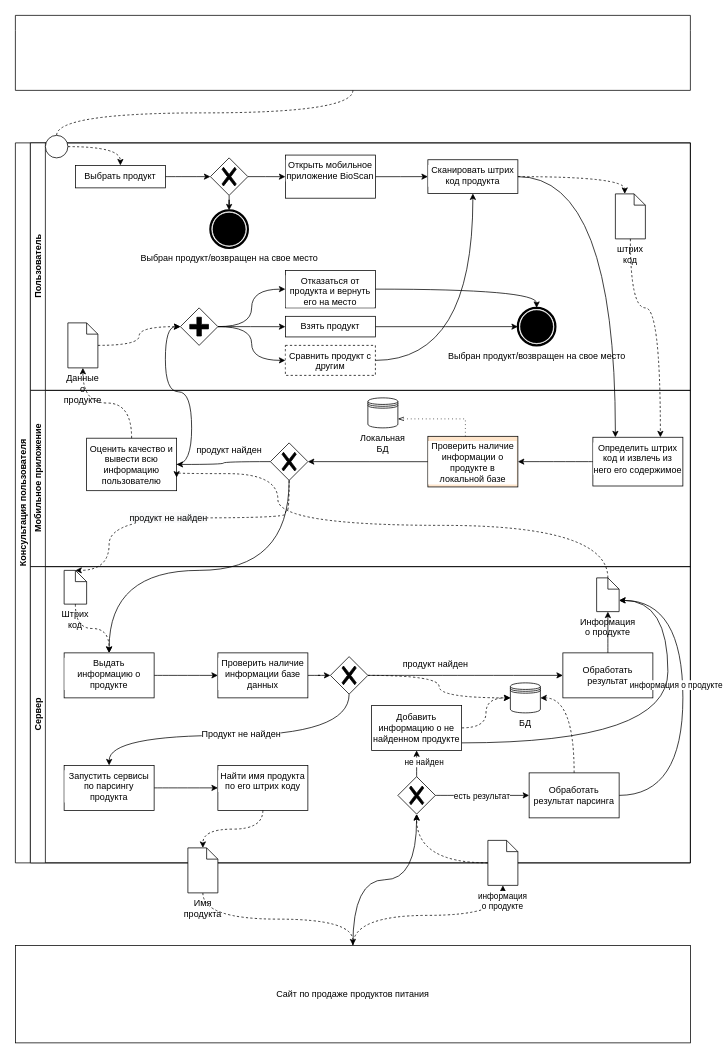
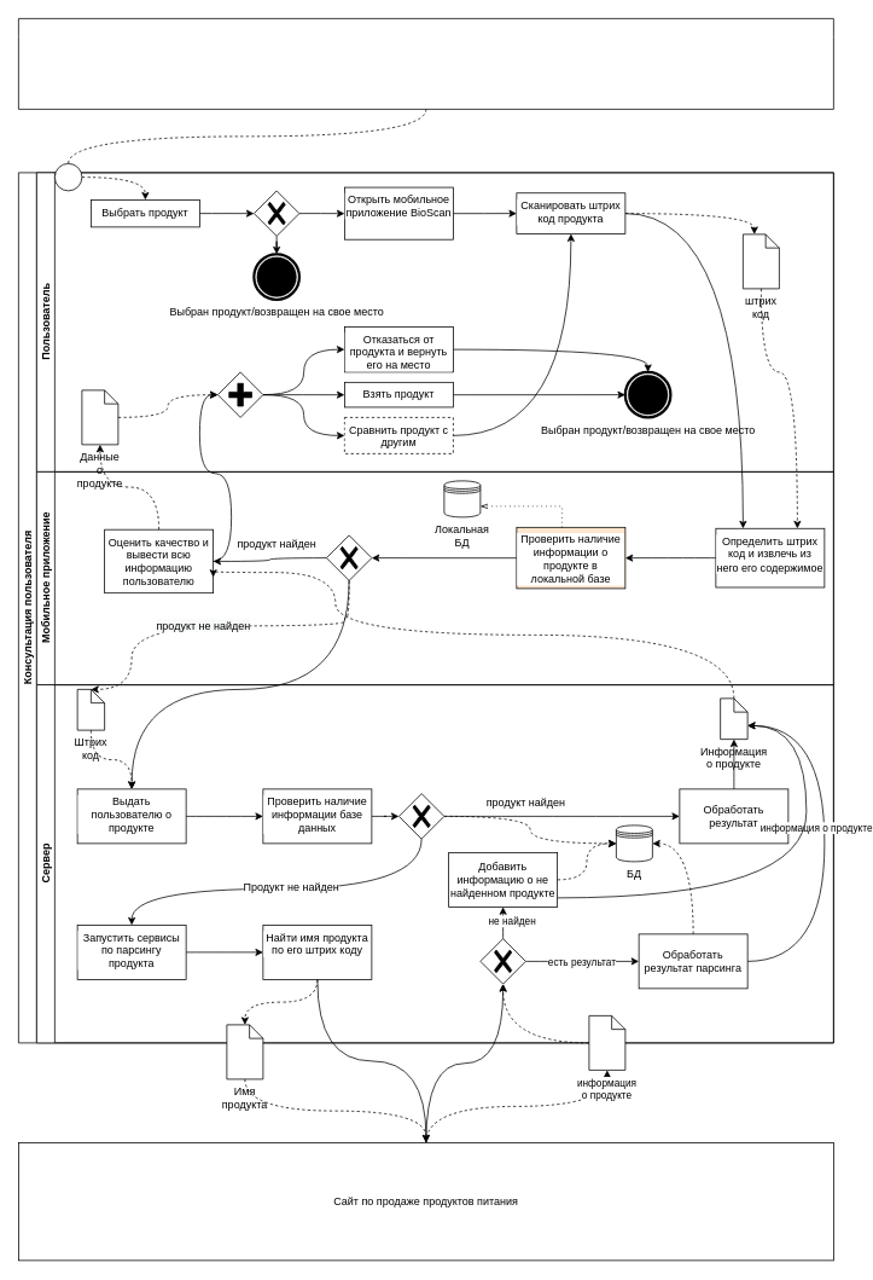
- <mxCell id="43" value="Выдать информацию о продукте" style="whiteSpace=wrap;html=1;verticalAlign=top;labelBackgroundColor=#ffffff;" parent="41" vertex="1"><mxGeometry x="45" y="115" width="120" height="60" as="geometry" /></mxCell>
+ <mxCell id="43" value="Выдать пользователю о продукте" style="whiteSpace=wrap;html=1;verticalAlign=top;labelBackgroundColor=#ffffff;" parent="41" vertex="1"><mxGeometry x="45" y="115" width="120" height="60" as="geometry" /></mxCell>
+ <mxCell id="87" style="edgeStyle=orthogonalEdgeStyle;curved=1;rounded=0;orthogonalLoop=1;jettySize=auto;html=1;entryX=0.5;entryY=0;entryDx=0;entryDy=0;endArrow=classic;endFill=1;" parent="1" source="58" target="85" edge="1"><mxGeometry relative="1" as="geometry" /></mxCell>
